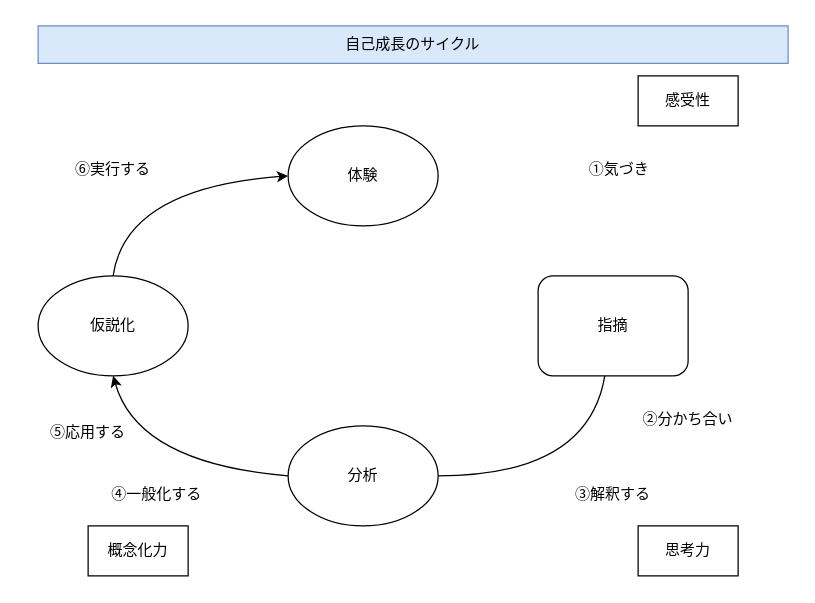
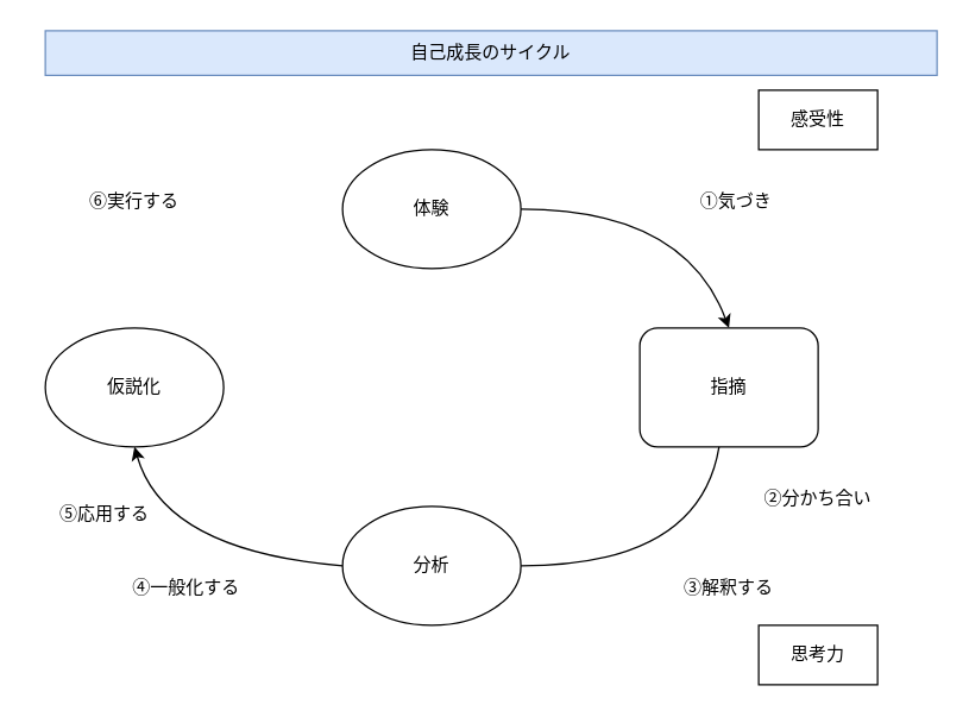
+ <mxCell id="5" value="" style="curved=1;endArrow=classic;html=1;rounded=0;exitX=1;exitY=0.5;exitDx=0;exitDy=0;entryX=0.5;entryY=0;entryDx=0;entryDy=0;" parent="1" source="3" target="4" edge="1"><mxGeometry width="50" height="50" relative="1" as="geometry"><mxPoint x="370" y="340" as="sourcePoint" /><mxPoint x="420" y="290" as="targetPoint" /><Array as="points"><mxPoint x="460" y="140" /></Array></mxGeometry></mxCell>
- <mxCell id="10" value="" style="curved=1;endArrow=classic;html=1;rounded=0;entryX=0;entryY=0.5;entryDx=0;entryDy=0;exitX=0.5;exitY=0;exitDx=0;exitDy=0;" parent="1" source="8" target="3" edge="1"><mxGeometry width="50" height="50" relative="1" as="geometry"><mxPoint x="310" y="240" as="sourcePoint" /><mxPoint x="170" y="160" as="targetPoint" /><Array as="points"><mxPoint x="100" y="150" /></Array></mxGeometry></mxCell>
- <mxCell id="13" value="概念化力" style="text;html=1;align=center;verticalAlign=middle;whiteSpace=wrap;rounded=0;strokeColor=default;" parent="1" vertex="1"><mxGeometry x="70" y="420" width="80" height="40" as="geometry" /></mxCell>
